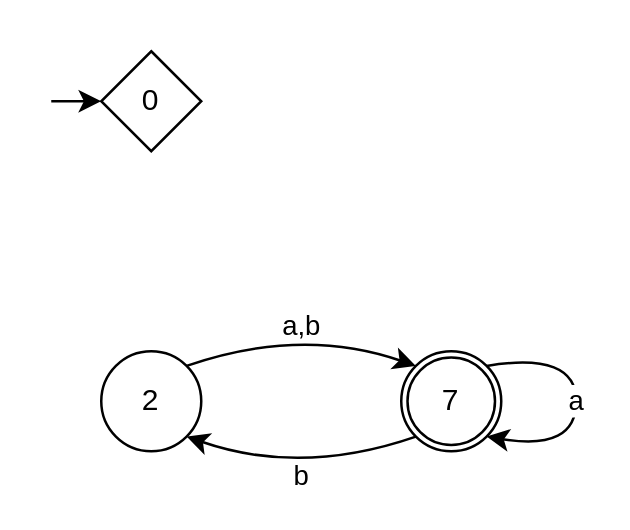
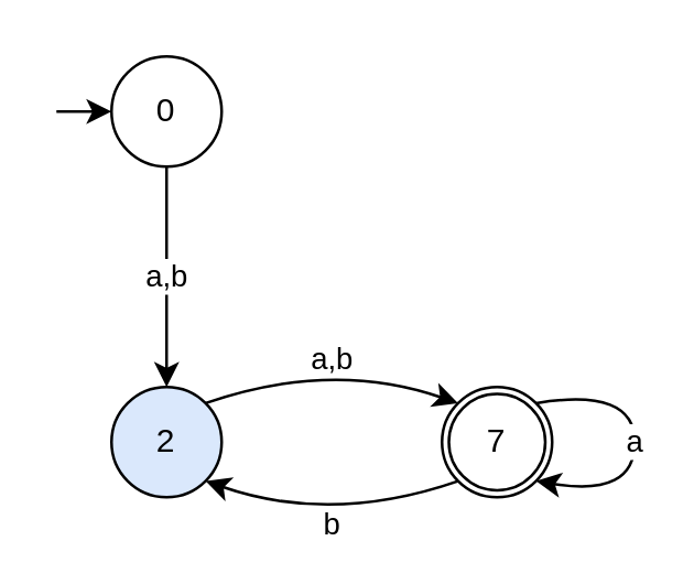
- <mxCell id="2" value="0" style="rhombus;whiteSpace=wrap;html=1;" parent="1" vertex="1"><mxGeometry x="40" y="20" width="40" height="40" as="geometry" /></mxCell>
+ <mxCell id="2" value="0" style="ellipse;whiteSpace=wrap;html=1;" parent="1" vertex="1"><mxGeometry x="40" y="20" width="40" height="40" as="geometry" /></mxCell>
+ <mxCell id="10" value="a,b" style="endArrow=classic;html=1;rounded=0;exitX=0.5;exitY=1;exitDx=0;exitDy=0;entryX=0.5;entryY=0;entryDx=0;entryDy=0;" edge="1" parent="1" source="2" target="3"><mxGeometry width="50" height="50" relative="1" as="geometry"><mxPoint x="150" y="110" as="sourcePoint" /><mxPoint x="200" y="60" as="targetPoint" /></mxGeometry></mxCell>
- <mxCell id="3" value="2" style="ellipse;whiteSpace=wrap;html=1;" parent="1" vertex="1"><mxGeometry x="40" y="140" width="40" height="40" as="geometry" /></mxCell>
+ <mxCell id="3" value="2" style="ellipse;whiteSpace=wrap;html=1;fillColor=#dae8fc;" parent="1" vertex="1"><mxGeometry x="40" y="140" width="40" height="40" as="geometry" /></mxCell>
